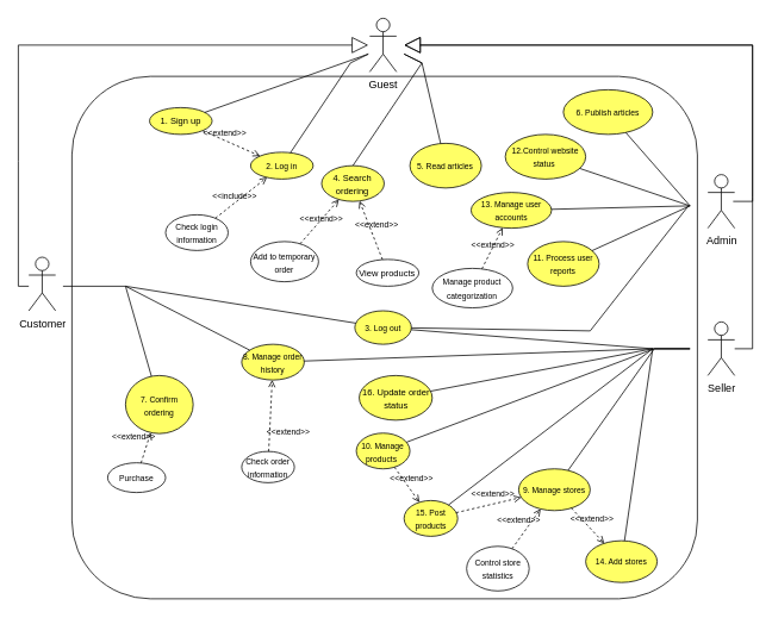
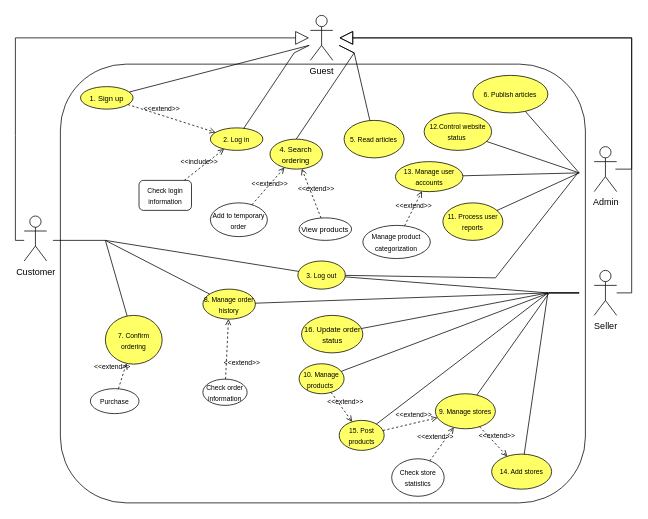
- <mxCell id="42" value="&lt;font size=&quot;1&quot;&gt;1. Sign up&lt;/font&gt;" style="ellipse;whiteSpace=wrap;html=1;fillColor=#FFFF66;" parent="1" vertex="1"><mxGeometry x="166.88" y="120" width="70" height="30" as="geometry" /></mxCell>
+ <mxCell id="42" value="&lt;font size=&quot;1&quot;&gt;1. Sign up&lt;/font&gt;" style="ellipse;whiteSpace=wrap;html=1;fillColor=#FFFF66;" parent="1" vertex="1"><mxGeometry x="106.88" y="115" width="70" height="30" as="geometry" /></mxCell>
- <mxCell id="28" value="&lt;font style=&quot;font-size: 9px;&quot;&gt;Check login information&lt;/font&gt;" style="ellipse;whiteSpace=wrap;html=1;" parent="1" vertex="1"><mxGeometry x="184.85" y="240" width="70" height="40" as="geometry" /></mxCell>
+ <mxCell id="28" value="&lt;font style=&quot;font-size: 9px;&quot;&gt;Check login information&lt;/font&gt;" style="whiteSpace=wrap;html=1;rounded=1;" parent="1" vertex="1"><mxGeometry x="184.85" y="240" width="70" height="40" as="geometry" /></mxCell>
- <mxCell id="14" value="&lt;font style=&quot;font-size: 9px;&quot;&gt;Control store statistics&lt;/font&gt;" style="ellipse;whiteSpace=wrap;html=1;" parent="1" vertex="1"><mxGeometry x="521.73" y="611.22" width="70" height="50" as="geometry" /></mxCell>
+ <mxCell id="14" value="&lt;font style=&quot;font-size: 9px;&quot;&gt;Check store statistics&lt;/font&gt;" style="ellipse;whiteSpace=wrap;html=1;" parent="1" vertex="1"><mxGeometry x="521.73" y="611.22" width="70" height="50" as="geometry" /></mxCell>
